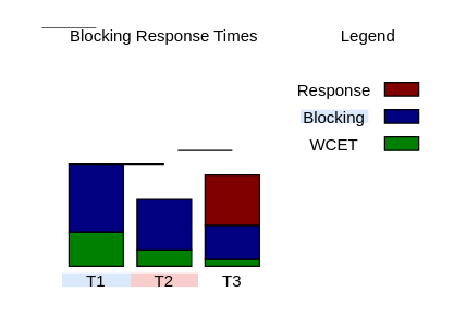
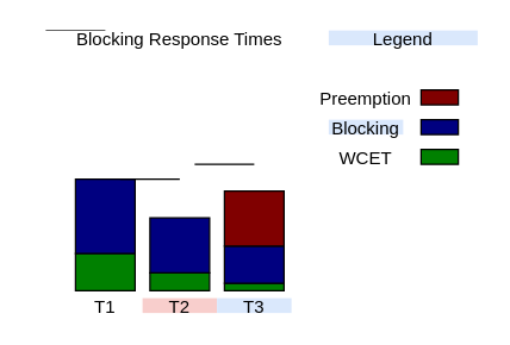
- <mxCell id="16" vertex="1" parent="0" value="Legend" style="text=;strokeColor=none;"><mxGeometry x="220" y="20" width="100" height="10" as="geometry"></mxGeometry></mxCell>
+ <mxCell id="16" vertex="1" parent="0" value="Legend" style="text=;strokeColor=none;fillColor=#dae8fc;"><mxGeometry x="220" y="20" width="100" height="10" as="geometry"></mxGeometry></mxCell>
- <mxCell id="17" vertex="1" parent="0" value="Response" style="text=;strokeColor=none;"><mxGeometry x="220" y="60" width="50" height="10" as="geometry"></mxGeometry></mxCell>
+ <mxCell id="17" vertex="1" parent="0" value="Preemption" style="text=;strokeColor=none;"><mxGeometry x="220" y="60" width="50" height="10" as="geometry"></mxGeometry></mxCell>
- <mxCell id="12" vertex="1" parent="0" value="T1" style="text=;strokeColor=none;fillColor=#dae8fc;"><mxGeometry x="45" y="200" width="50" height="10" as="geometry"></mxGeometry></mxCell>
+ <mxCell id="12" vertex="1" parent="0" value="T1" style="text=;strokeColor=none;"><mxGeometry x="45" y="200" width="50" height="10" as="geometry"></mxGeometry></mxCell>
- <mxCell id="14" vertex="1" parent="0" value="T3" style="text=;strokeColor=none;"><mxGeometry x="145" y="200" width="50" height="10" as="geometry"></mxGeometry></mxCell>
+ <mxCell id="14" vertex="1" parent="0" value="T3" style="text=;strokeColor=none;fillColor=#dae8fc;"><mxGeometry x="145" y="200" width="50" height="10" as="geometry"></mxGeometry></mxCell>
